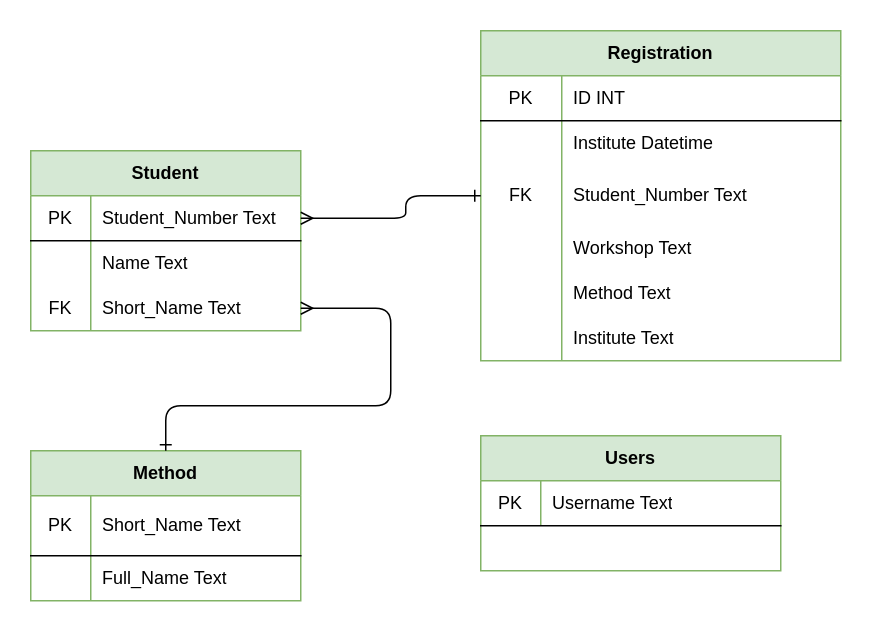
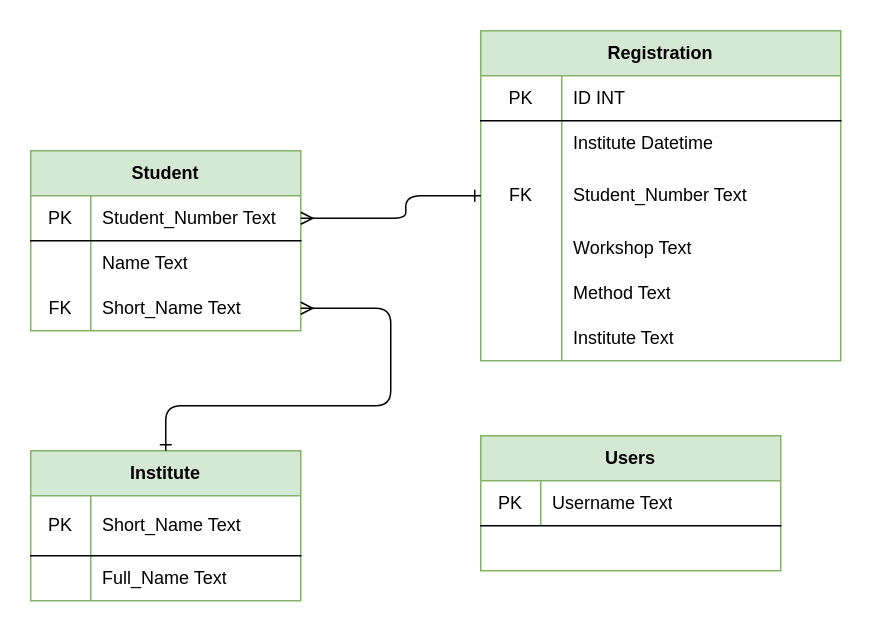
- <mxCell id="12" value="Method" style="shape=table;html=1;whiteSpace=wrap;startSize=30;container=1;collapsible=0;childLayout=tableLayout;fixedRows=1;rowLines=0;fontStyle=1;align=center;fillColor=#d5e8d4;strokeColor=#82b366;" parent="1" vertex="1"><mxGeometry x="20" y="300" width="180" height="100" as="geometry" /></mxCell>
+ <mxCell id="12" value="Institute" style="shape=table;html=1;whiteSpace=wrap;startSize=30;container=1;collapsible=0;childLayout=tableLayout;fixedRows=1;rowLines=0;fontStyle=1;align=center;fillColor=#d5e8d4;strokeColor=#82b366;" parent="1" vertex="1"><mxGeometry x="20" y="300" width="180" height="100" as="geometry" /></mxCell>
